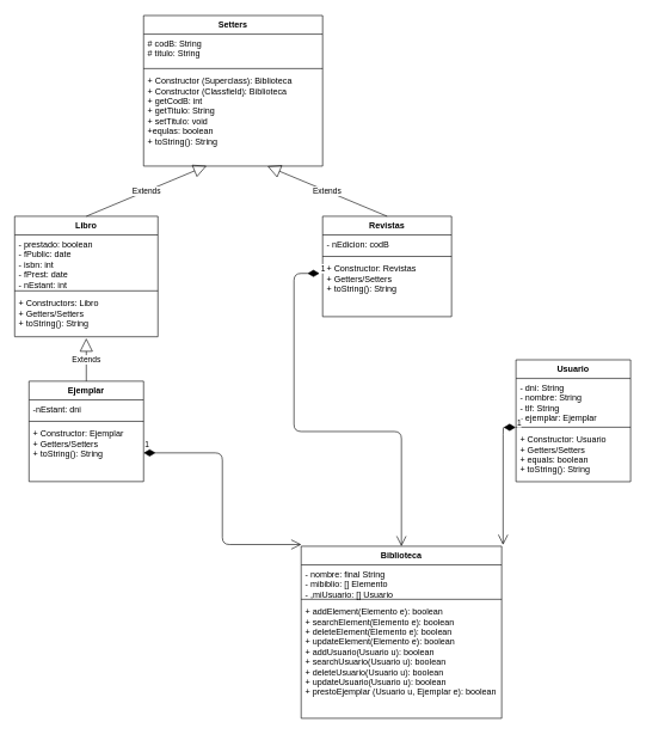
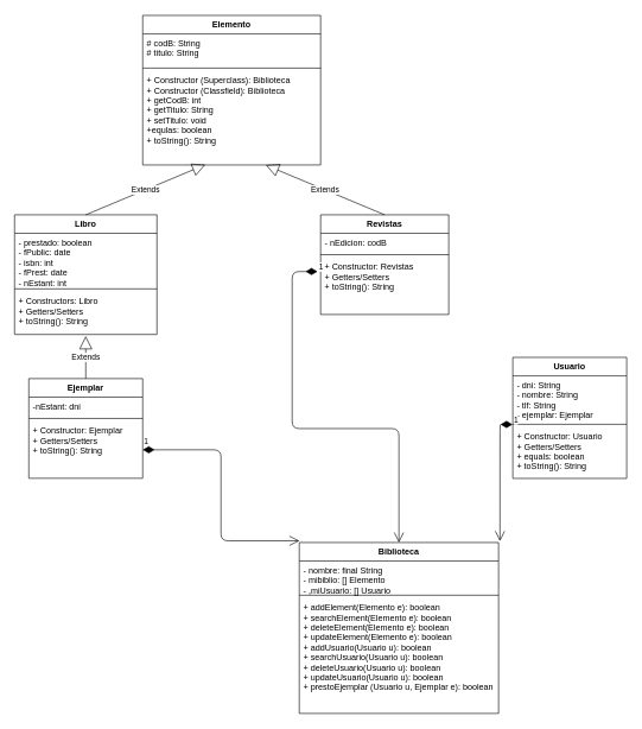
- <mxCell id="2" value="Setters" style="swimlane;fontStyle=1;align=center;verticalAlign=top;childLayout=stackLayout;horizontal=1;startSize=26;horizontalStack=0;resizeParent=1;resizeParentMax=0;resizeLast=0;collapsible=1;marginBottom=0;" parent="1" vertex="1"><mxGeometry x="200" y="20.8" width="250" height="210" as="geometry" /></mxCell>
+ <mxCell id="2" value="Elemento" style="swimlane;fontStyle=1;align=center;verticalAlign=top;childLayout=stackLayout;horizontal=1;startSize=26;horizontalStack=0;resizeParent=1;resizeParentMax=0;resizeLast=0;collapsible=1;marginBottom=0;" parent="1" vertex="1"><mxGeometry x="200" y="20.8" width="250" height="210" as="geometry" /></mxCell>
